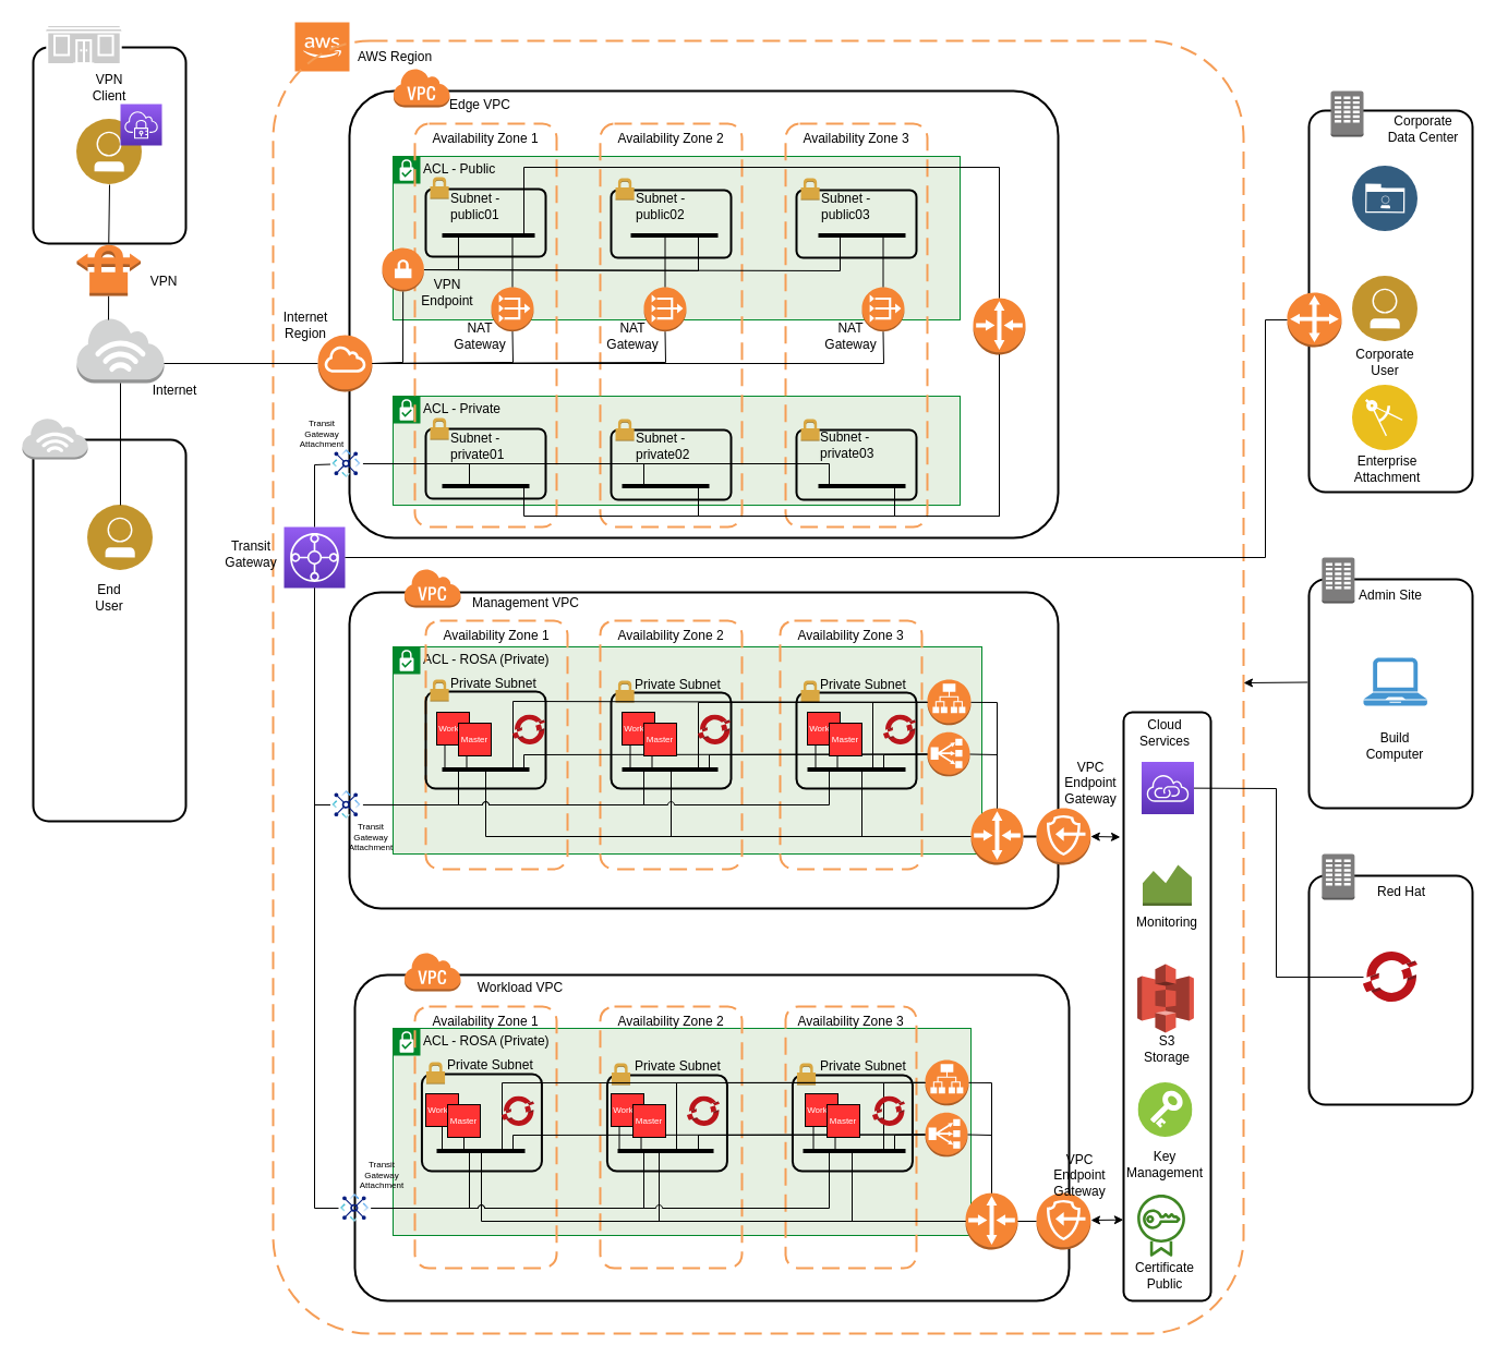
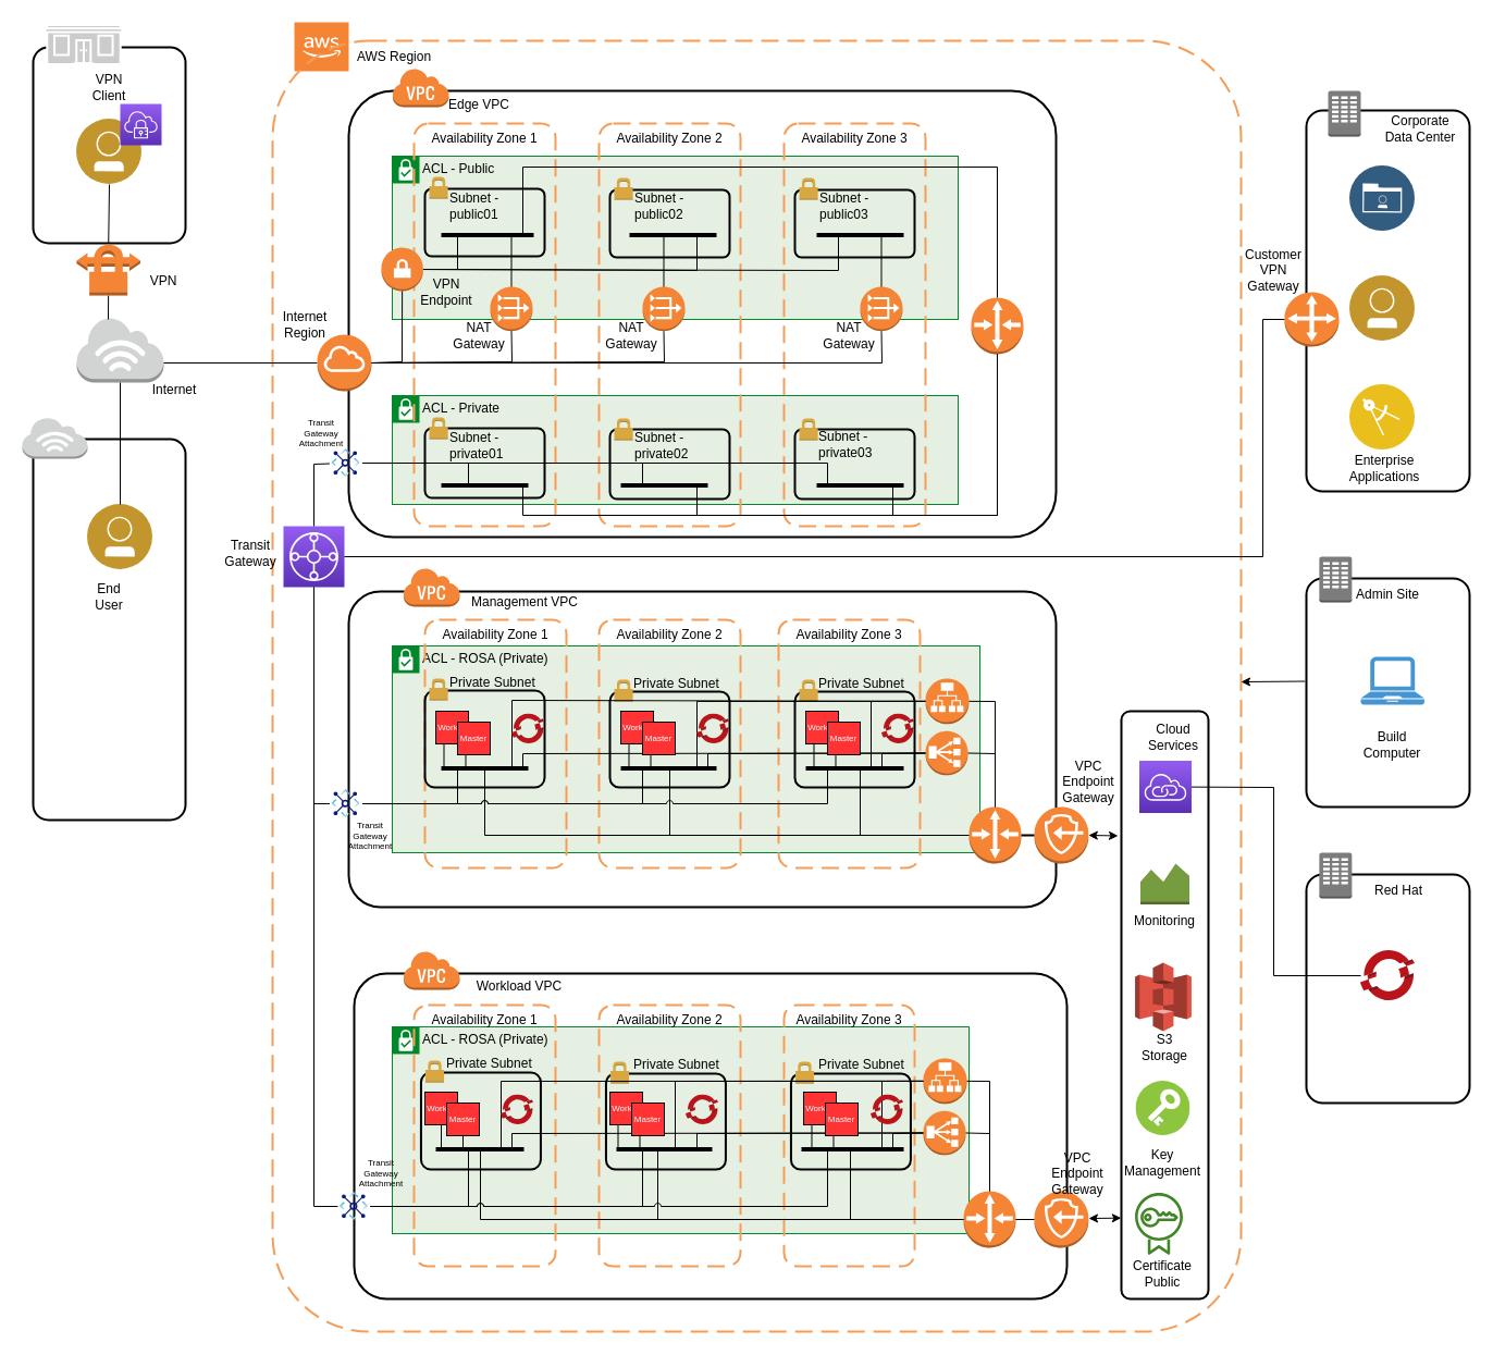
+ <mxCell id="129" value="&lt;div&gt;Customer&lt;/div&gt;&lt;div&gt;VPN&lt;br&gt;Gateway&lt;/div&gt;" style="text;html=1;strokeColor=none;fillColor=none;align=center;verticalAlign=middle;whiteSpace=wrap;rounded=0;" parent="85" vertex="1"><mxGeometry x="1140" y="233" width="60" height="30" as="geometry" /></mxCell>
- <mxCell id="108" value="&lt;div&gt;Corporate&lt;/div&gt;&lt;div&gt;User&lt;br&gt;&lt;/div&gt;" style="text;html=1;strokeColor=none;fillColor=none;align=center;verticalAlign=middle;whiteSpace=wrap;rounded=0;" parent="85" vertex="1"><mxGeometry x="1240" y="317" width="60" height="30" as="geometry" /></mxCell>
- <mxCell id="109" value="&lt;div&gt;Enterprise&lt;/div&gt;&lt;div&gt;Attachment&lt;br&gt;&lt;/div&gt;" style="text;html=1;strokeColor=none;fillColor=none;align=center;verticalAlign=middle;whiteSpace=wrap;rounded=0;" parent="85" vertex="1"><mxGeometry x="1242" y="415" width="60" height="30" as="geometry" /></mxCell>
+ <mxCell id="109" value="&lt;div&gt;Enterprise&lt;/div&gt;&lt;div&gt;Applications&lt;br&gt;&lt;/div&gt;" style="text;html=1;strokeColor=none;fillColor=none;align=center;verticalAlign=middle;whiteSpace=wrap;rounded=0;" parent="85" vertex="1"><mxGeometry x="1242" y="415" width="60" height="30" as="geometry" /></mxCell>
- <mxCell id="98" value="&lt;div&gt;Cloud&lt;/div&gt;&lt;div&gt;Services&lt;br&gt;&lt;/div&gt;" style="text;html=1;strokeColor=none;fillColor=none;align=center;verticalAlign=middle;whiteSpace=wrap;rounded=0;" parent="85" vertex="1"><mxGeometry x="1037.51" y="657" width="60" height="30" as="geometry" /></mxCell>
+ <mxCell id="98" value="&lt;div&gt;Cloud&lt;/div&gt;&lt;div&gt;Services&lt;br&gt;&lt;/div&gt;" style="text;html=1;strokeColor=none;fillColor=none;align=center;verticalAlign=middle;whiteSpace=wrap;rounded=0;" parent="85" vertex="1"><mxGeometry x="1047.51" y="662" width="60" height="30" as="geometry" /></mxCell>
